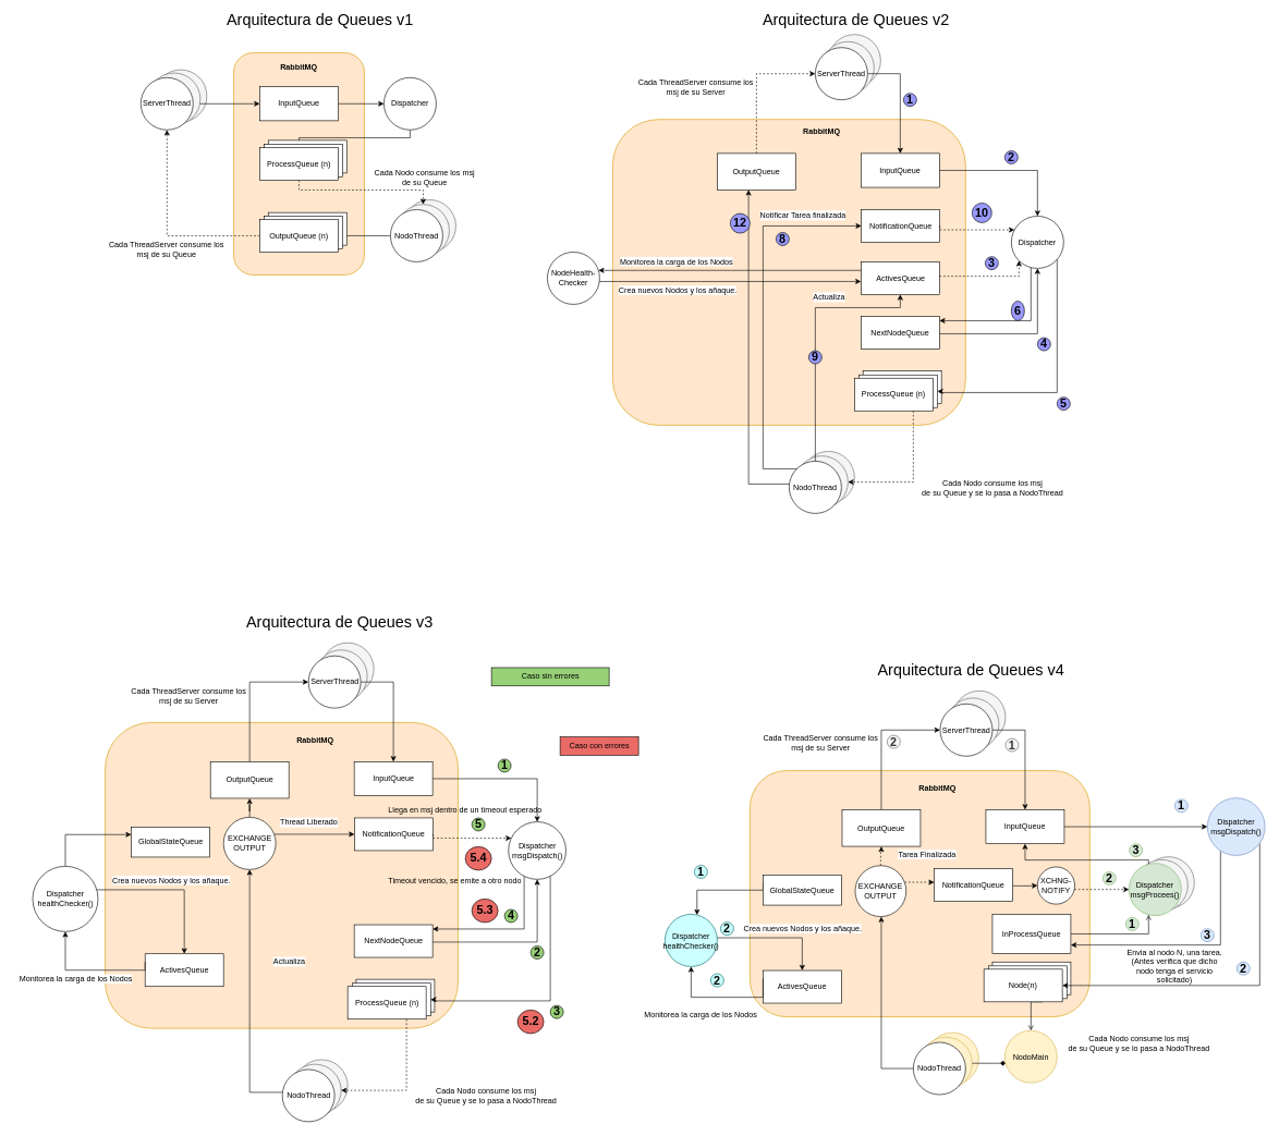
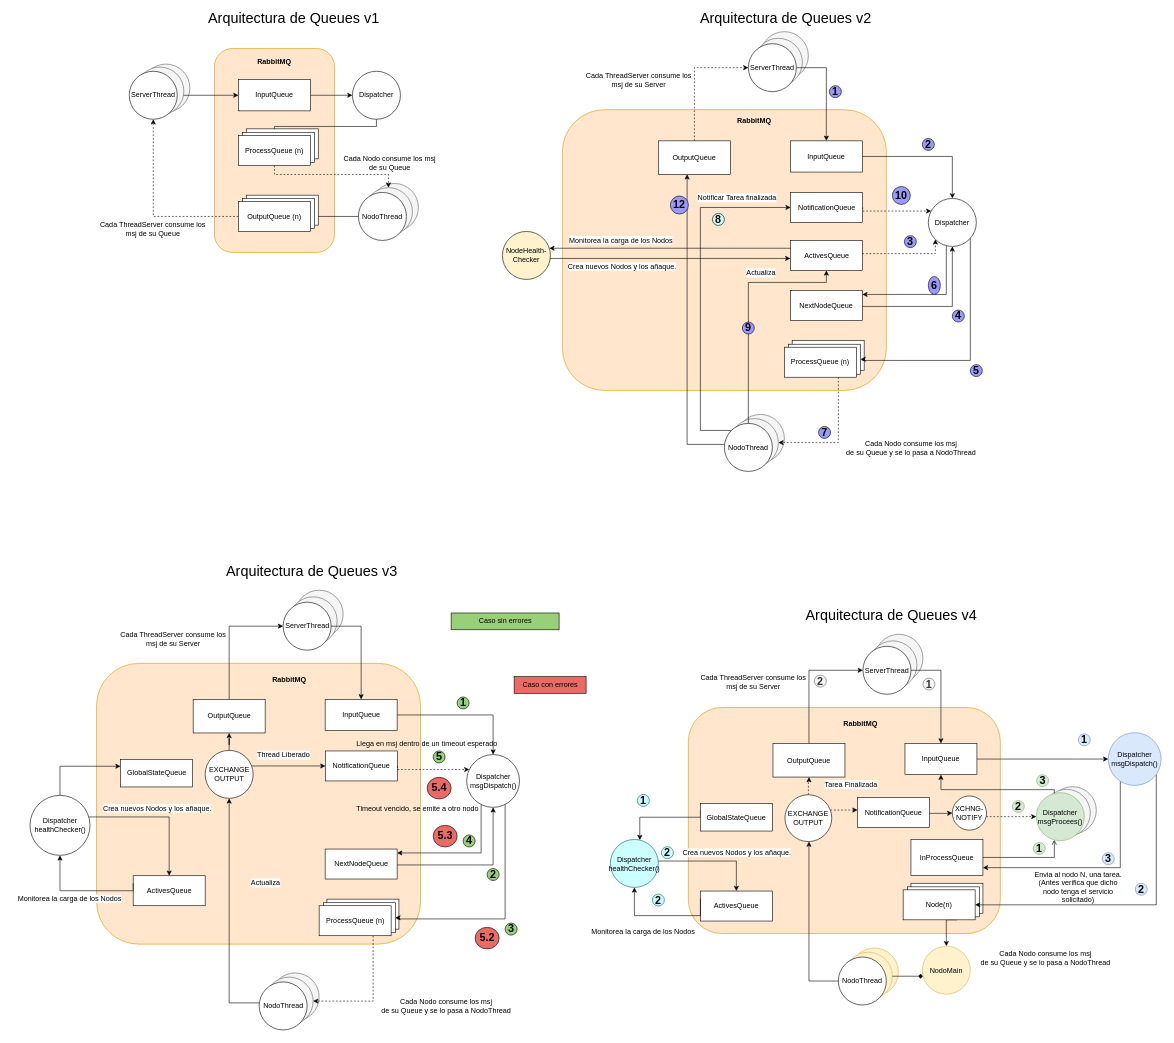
- <mxCell id="63" value="&lt;h2&gt;8&lt;/h2&gt;" style="ellipse;whiteSpace=wrap;html=1;fillColor=#9999FF;" parent="1" vertex="1"><mxGeometry x="1187" y="355" width="20" height="20" as="geometry" /></mxCell>
+ <mxCell id="63" value="&lt;h2&gt;8&lt;/h2&gt;" style="ellipse;whiteSpace=wrap;html=1;fillColor=#ccffff;" parent="1" vertex="1"><mxGeometry x="1187" y="355" width="20" height="20" as="geometry" /></mxCell>
- <mxCell id="74" value="NodeHealth-Checker" style="ellipse;whiteSpace=wrap;html=1;aspect=fixed;" parent="1" vertex="1"><mxGeometry x="837" y="385" width="80" height="80" as="geometry" /></mxCell>
+ <mxCell id="74" value="NodeHealth-Checker" style="ellipse;whiteSpace=wrap;html=1;aspect=fixed;fillColor=#fff2cc;" parent="1" vertex="1"><mxGeometry x="837" y="385" width="80" height="80" as="geometry" /></mxCell>
+ <mxCell id="62" value="&lt;h2&gt;7&lt;/h2&gt;" style="ellipse;whiteSpace=wrap;html=1;fillColor=#9999FF;" parent="1" vertex="1"><mxGeometry x="1364" y="710" width="20" height="20" as="geometry" /></mxCell>
- <mxCell id="147" style="edgeStyle=orthogonalEdgeStyle;rounded=0;orthogonalLoop=1;jettySize=auto;html=1;exitX=0.75;exitY=1;exitDx=0;exitDy=0;entryX=0.5;entryY=0;entryDx=0;entryDy=0;endArrow=open;" parent="1" source="152" target="189" edge="1"><mxGeometry relative="1" as="geometry"><Array as="points"><mxPoint x="1577" y="1532.5" /></Array></mxGeometry></mxCell>
+ <mxCell id="147" style="edgeStyle=orthogonalEdgeStyle;rounded=0;orthogonalLoop=1;jettySize=auto;html=1;exitX=0.75;exitY=1;exitDx=0;exitDy=0;entryX=0.5;entryY=0;entryDx=0;entryDy=0;" parent="1" source="152" target="189" edge="1"><mxGeometry relative="1" as="geometry"><Array as="points"><mxPoint x="1577" y="1532.5" /></Array></mxGeometry></mxCell>
